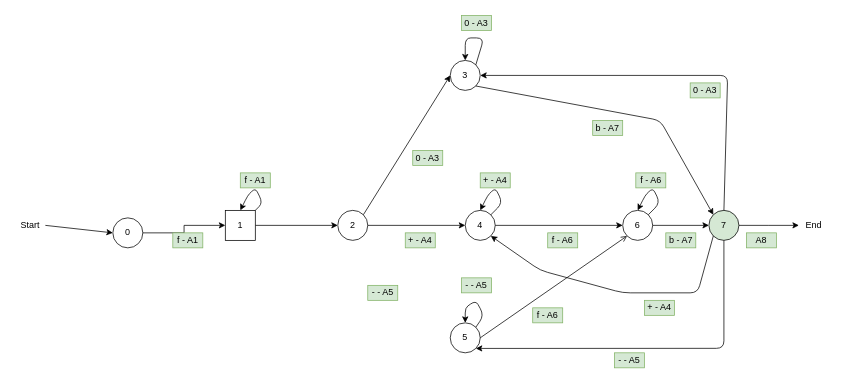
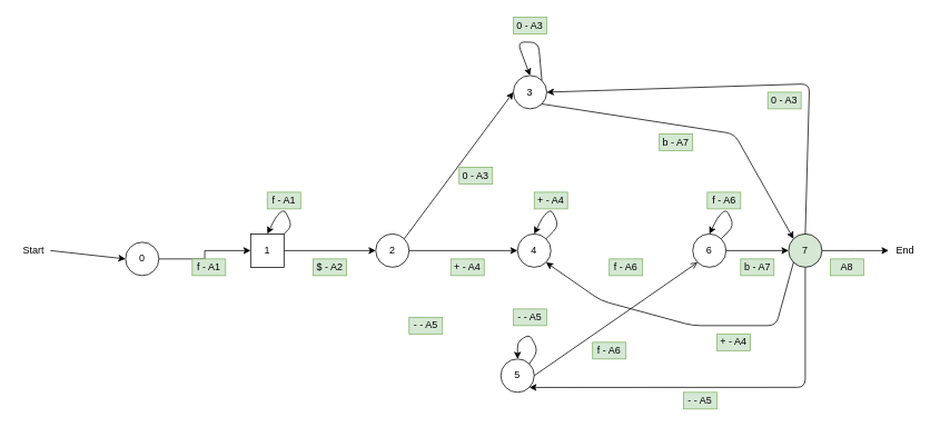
- <mxCell id="12" value="3" style="ellipse;whiteSpace=wrap;html=1;aspect=fixed;" vertex="1" parent="1"><mxGeometry x="600" y="80" width="40" height="40" as="geometry" /></mxCell>
+ <mxCell id="12" value="3" style="ellipse;whiteSpace=wrap;html=1;aspect=fixed;" vertex="1" parent="1"><mxGeometry x="615" y="90" width="40" height="40" as="geometry" /></mxCell>
- <mxCell id="18" value="" style="endArrow=classic;html=1;exitX=1;exitY=0.5;exitDx=0;exitDy=0;entryX=0;entryY=0.5;entryDx=0;entryDy=0;" edge="1" parent="1" source="13" target="16"><mxGeometry width="50" height="50" relative="1" as="geometry"><mxPoint x="667.5" y="299" as="sourcePoint" /><mxPoint x="727.5" y="299" as="targetPoint" /></mxGeometry></mxCell>
+ <mxCell id="32" value="$ - A2" style="text;html=1;strokeColor=#82b366;fillColor=#d5e8d4;align=center;verticalAlign=middle;whiteSpace=wrap;rounded=0;" vertex="1" parent="1"><mxGeometry x="375" y="310" width="40" height="20" as="geometry" /></mxCell>
